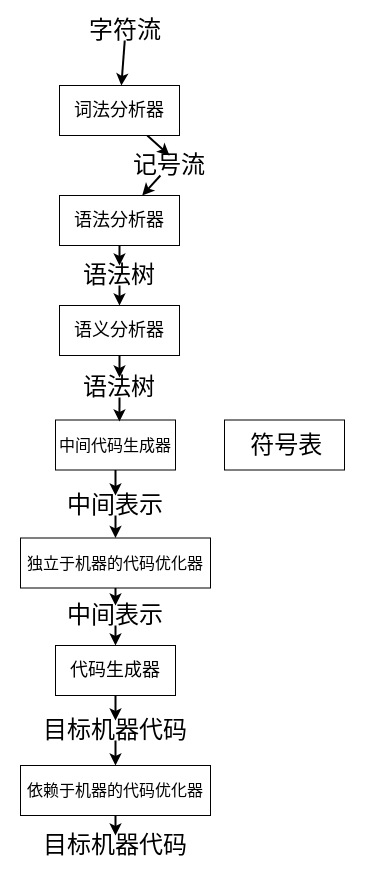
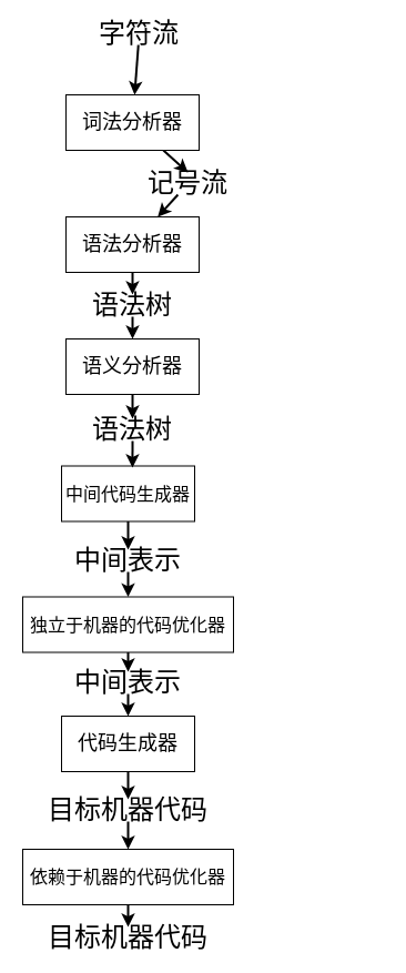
- <mxCell id="31" value="&lt;span style=&quot;font-size: 16px&quot;&gt;&amp;nbsp;&lt;/span&gt;&lt;font style=&quot;font-size: 24px&quot;&gt;符号表&lt;/font&gt;" style="rounded=0;whiteSpace=wrap;html=1;" vertex="1" parent="1"><mxGeometry x="224" y="419.5" width="120" height="50" as="geometry" /></mxCell>
